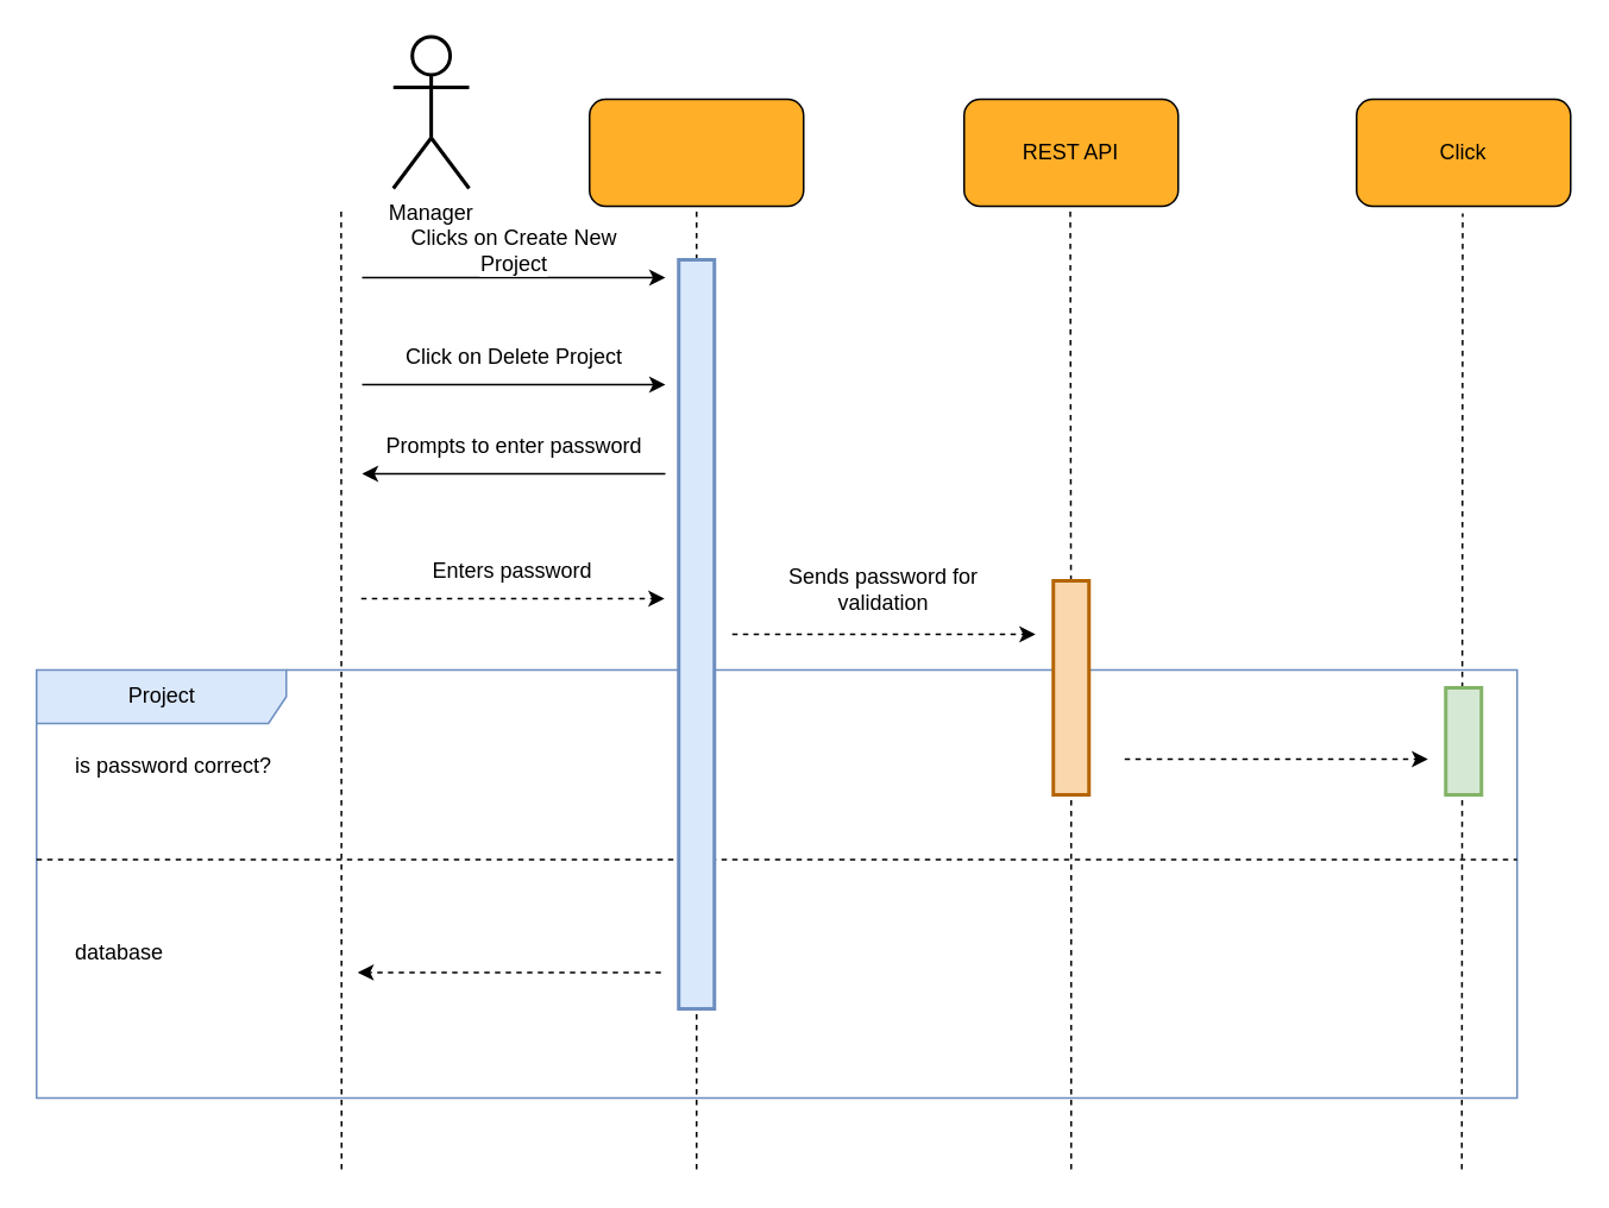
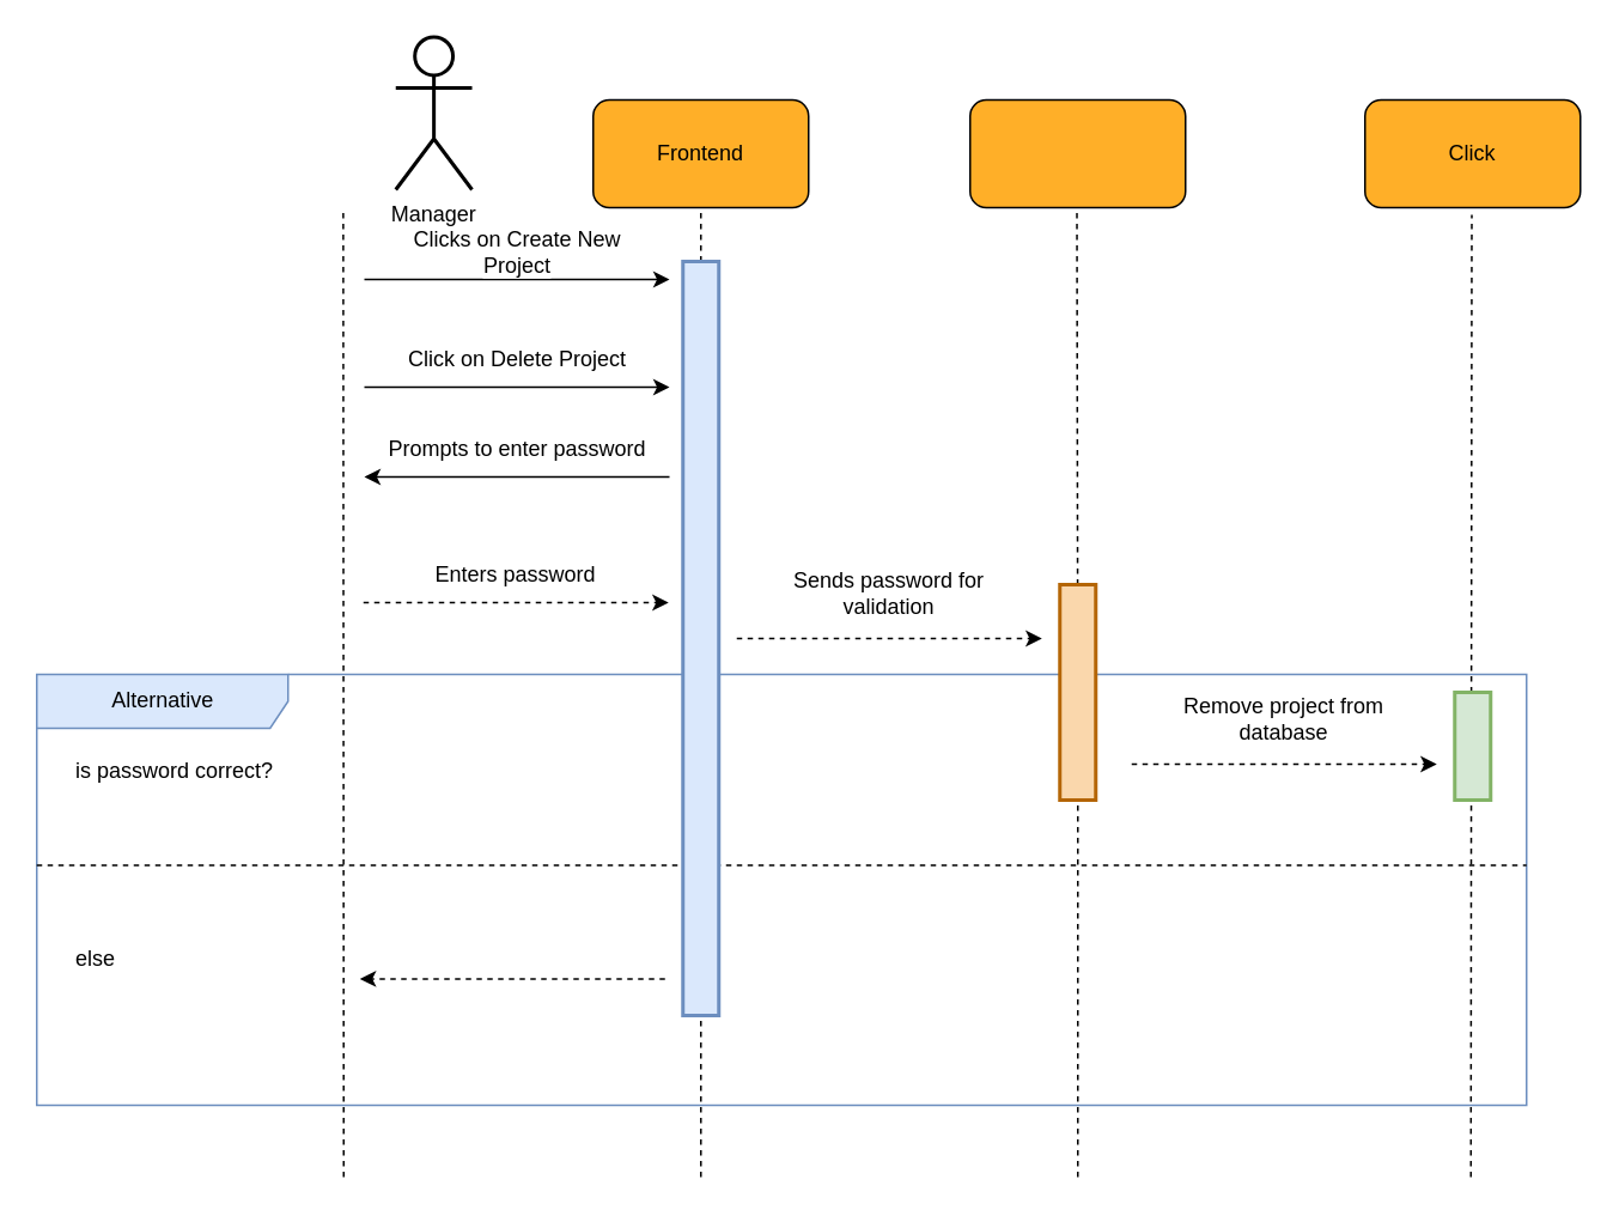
+ <mxCell id="10" value="&lt;font style=&quot;font-size: 12px;&quot;&gt;Frontend&lt;/font&gt;" style="text;html=1;strokeColor=none;fillColor=none;align=center;verticalAlign=middle;whiteSpace=wrap;rounded=0;fontSize=12;" parent="8" vertex="1"><mxGeometry x="30" y="15" width="60" height="30" as="geometry" /></mxCell>
- <mxCell id="13" value="&lt;font style=&quot;font-size: 12px;&quot;&gt;REST API&lt;/font&gt;" style="text;html=1;strokeColor=none;fillColor=none;align=center;verticalAlign=middle;whiteSpace=wrap;rounded=0;fontSize=12;" parent="11" vertex="1"><mxGeometry x="30" y="15" width="60" height="30" as="geometry" /></mxCell>
- <mxCell id="2" value="Project" style="shape=umlFrame;tabWidth=110;tabHeight=30;tabPosition=left;html=1;boundedLbl=1;labelInHeader=1;width=140;height=30;fillColor=#dae8fc;fontSize=12;strokeWidth=1;strokeColor=#6c8ebf;" parent="1" vertex="1"><mxGeometry x="20" y="375" width="830" height="240" as="geometry" /></mxCell>
+ <mxCell id="2" value="Alternative" style="shape=umlFrame;tabWidth=110;tabHeight=30;tabPosition=left;html=1;boundedLbl=1;labelInHeader=1;width=140;height=30;fillColor=#dae8fc;fontSize=12;strokeWidth=1;strokeColor=#6c8ebf;" parent="1" vertex="1"><mxGeometry x="20" y="375" width="830" height="240" as="geometry" /></mxCell>
+ <mxCell id="6" value="&lt;span style=&quot;background-color: rgb(255 , 255 , 255)&quot;&gt;Remove project from database&lt;/span&gt;" style="text;html=1;strokeColor=none;fillColor=none;align=center;verticalAlign=middle;whiteSpace=wrap;rounded=0;fontSize=12;" parent="2" vertex="1"><mxGeometry x="620" y="10" width="150" height="30" as="geometry" /></mxCell>
- <mxCell id="4" value="database" style="line;strokeWidth=1;dashed=1;labelPosition=center;verticalLabelPosition=bottom;align=left;verticalAlign=top;spacingLeft=20;spacingTop=15;fillColor=none;fontSize=12;" parent="2" vertex="1"><mxGeometry y="83.077" width="830" height="46.523" as="geometry" /></mxCell>
+ <mxCell id="4" value="else" style="line;strokeWidth=1;dashed=1;labelPosition=center;verticalLabelPosition=bottom;align=left;verticalAlign=top;spacingLeft=20;spacingTop=15;fillColor=none;fontSize=12;" parent="2" vertex="1"><mxGeometry y="83.077" width="830" height="46.523" as="geometry" /></mxCell>
